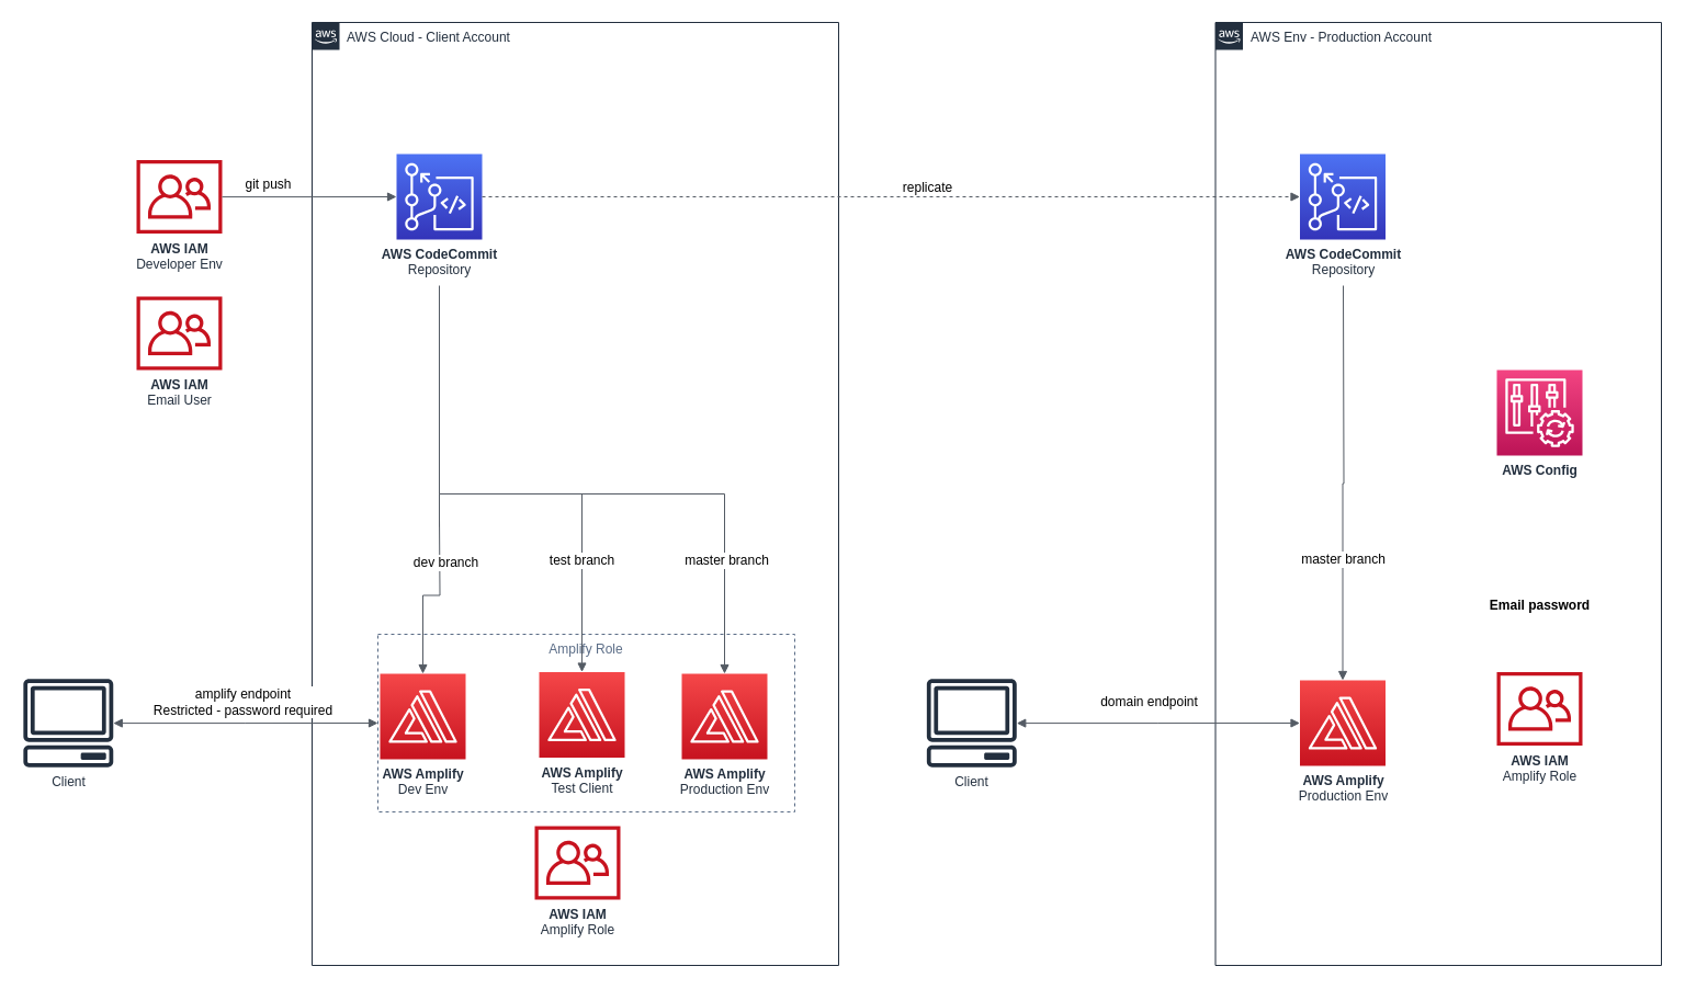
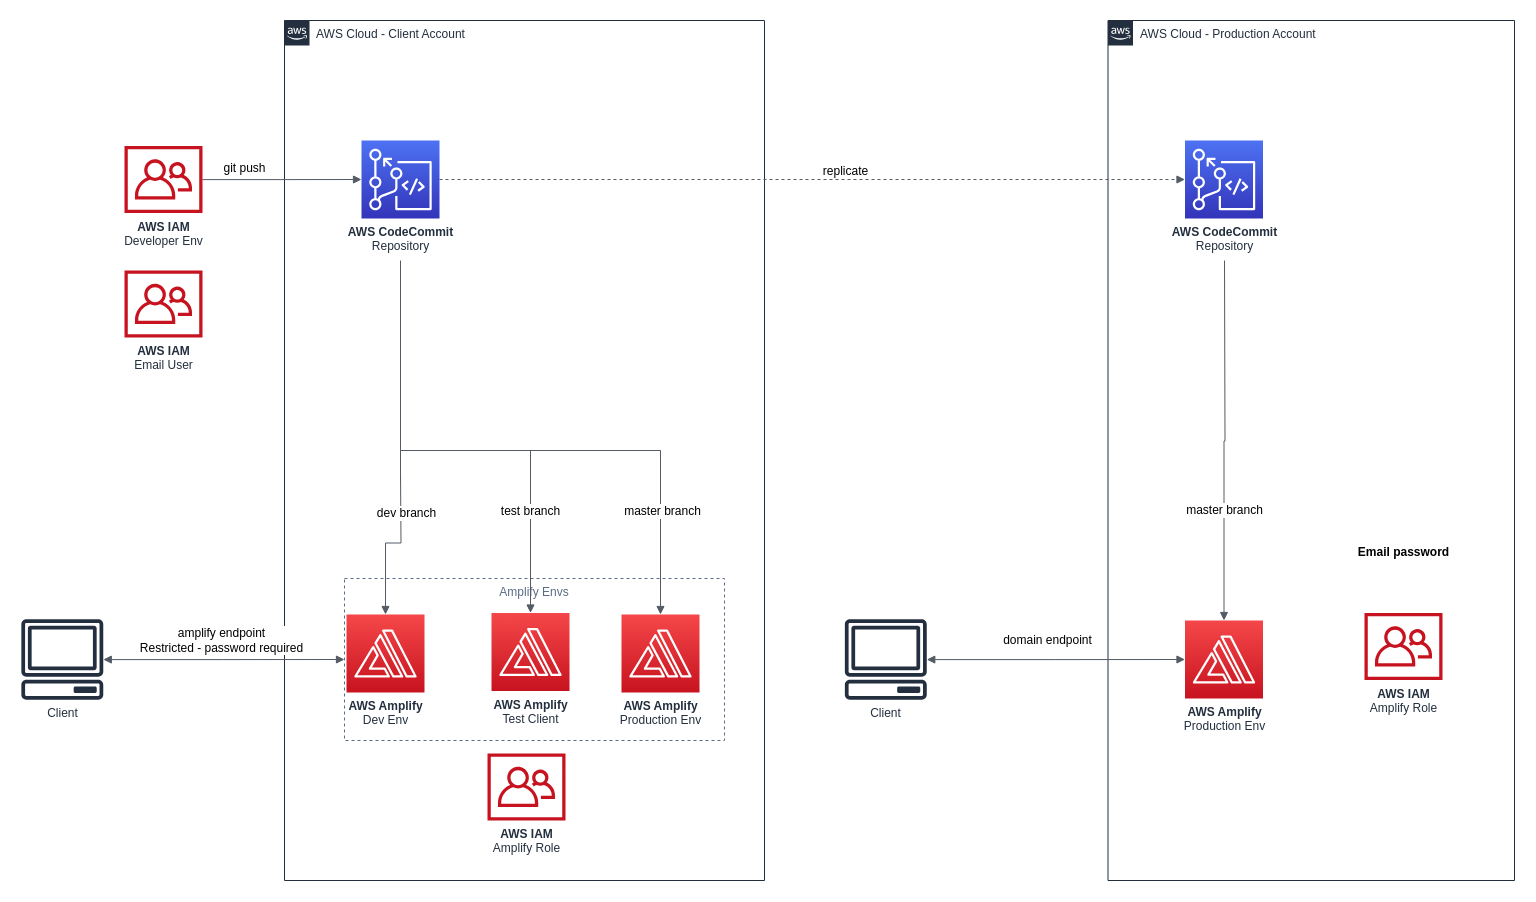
- <mxCell id="2" value="AWS Env - Production Account" style="points=[[0,0],[0.25,0],[0.5,0],[0.75,0],[1,0],[1,0.25],[1,0.5],[1,0.75],[1,1],[0.75,1],[0.5,1],[0.25,1],[0,1],[0,0.75],[0,0.5],[0,0.25]];outlineConnect=0;gradientColor=none;html=1;whiteSpace=wrap;fontSize=12;fontStyle=0;shape=mxgraph.aws4.group;grIcon=mxgraph.aws4.group_aws_cloud_alt;strokeColor=#232F3E;fillColor=none;verticalAlign=top;align=left;spacingLeft=30;fontColor=#232F3E;dashed=0;" vertex="1" parent="1"><mxGeometry x="1107.5" y="20" width="406.5" height="860" as="geometry" /></mxCell>
+ <mxCell id="2" value="AWS Cloud - Production Account" style="points=[[0,0],[0.25,0],[0.5,0],[0.75,0],[1,0],[1,0.25],[1,0.5],[1,0.75],[1,1],[0.75,1],[0.5,1],[0.25,1],[0,1],[0,0.75],[0,0.5],[0,0.25]];outlineConnect=0;gradientColor=none;html=1;whiteSpace=wrap;fontSize=12;fontStyle=0;shape=mxgraph.aws4.group;grIcon=mxgraph.aws4.group_aws_cloud_alt;strokeColor=#232F3E;fillColor=none;verticalAlign=top;align=left;spacingLeft=30;fontColor=#232F3E;dashed=0;" vertex="1" parent="1"><mxGeometry x="1107.5" y="20" width="406.5" height="860" as="geometry" /></mxCell>
- <mxCell id="15" value="&lt;b&gt;AWS Config&lt;br&gt;&lt;/b&gt;" style="outlineConnect=0;fontColor=#232F3E;gradientColor=#F34482;gradientDirection=north;fillColor=#BC1356;strokeColor=#ffffff;dashed=0;verticalLabelPosition=bottom;verticalAlign=top;align=center;html=1;fontSize=12;fontStyle=0;aspect=fixed;shape=mxgraph.aws4.resourceIcon;resIcon=mxgraph.aws4.config;" parent="1" vertex="1"><mxGeometry x="1364" y="337" width="78" height="78" as="geometry" /></mxCell>
- <mxCell id="4" value="Amplify Role" style="fillColor=none;strokeColor=#5A6C86;dashed=1;verticalAlign=top;fontStyle=0;fontColor=#5A6C86;" parent="1" vertex="1"><mxGeometry x="344" y="578" width="380" height="162" as="geometry" /></mxCell>
+ <mxCell id="4" value="Amplify Envs" style="fillColor=none;strokeColor=#5A6C86;dashed=1;verticalAlign=top;fontStyle=0;fontColor=#5A6C86;" parent="1" vertex="1"><mxGeometry x="344" y="578" width="380" height="162" as="geometry" /></mxCell>
